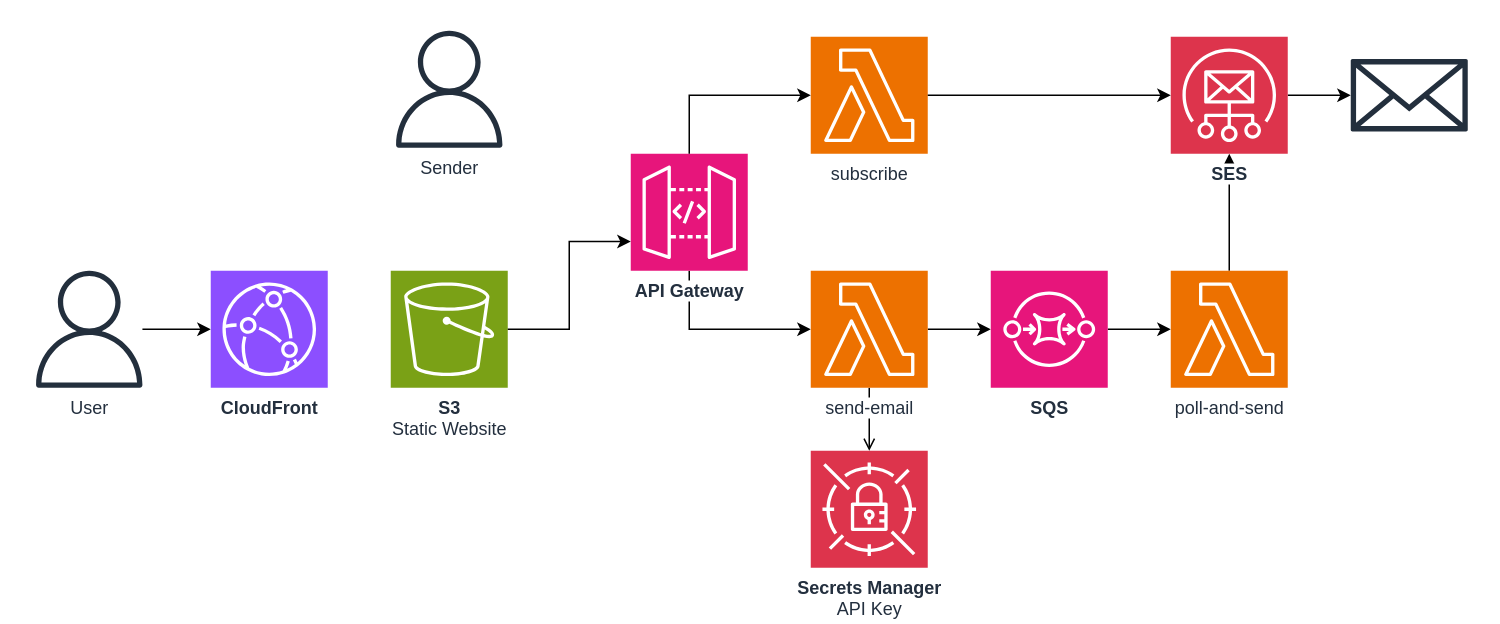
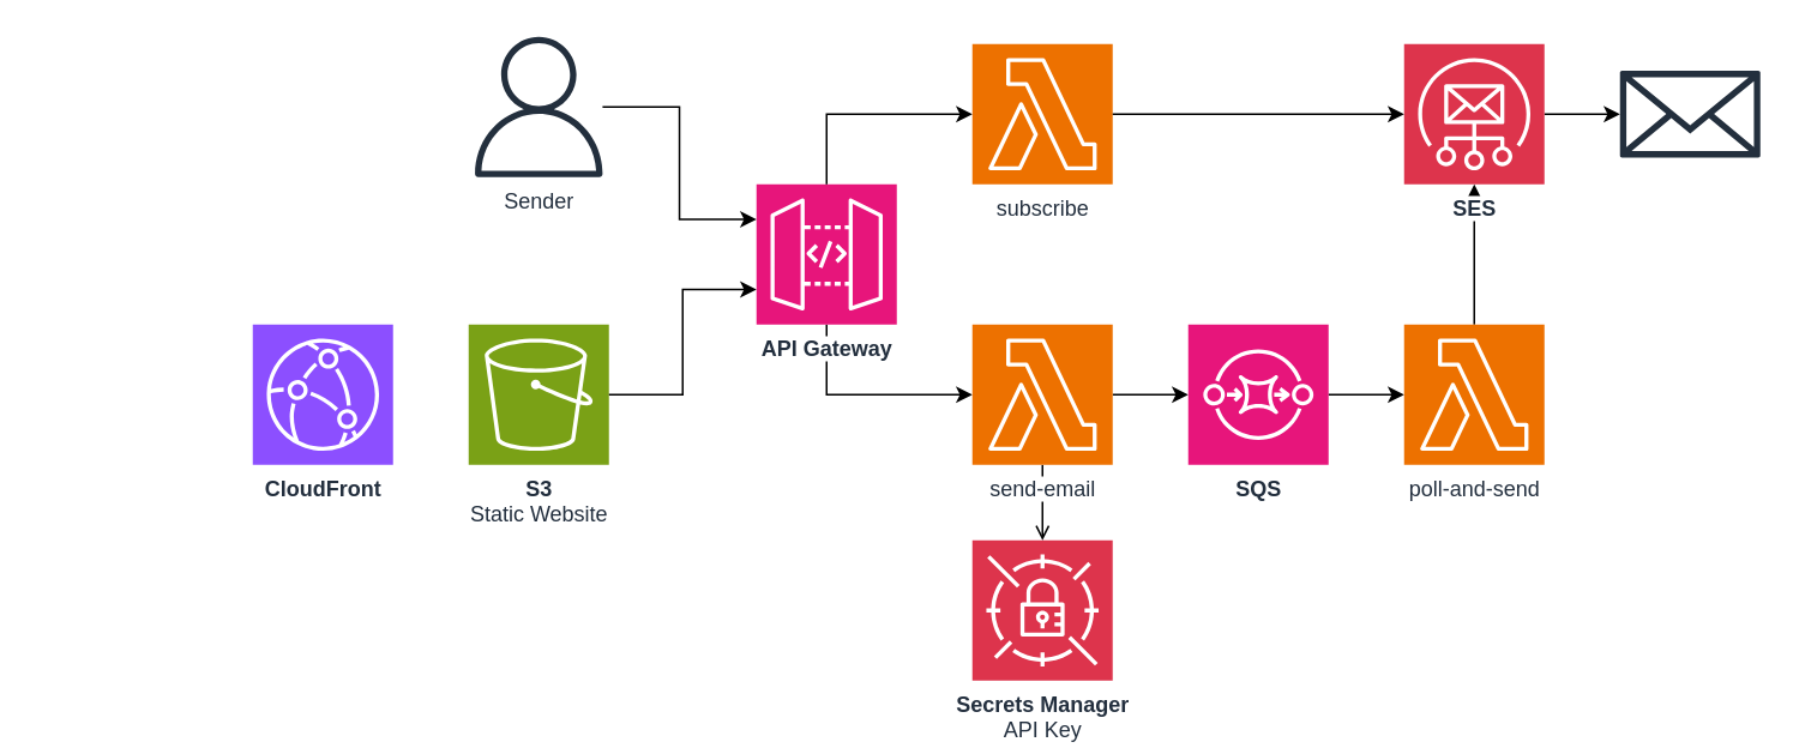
+ <mxCell id="12" style="edgeStyle=orthogonalEdgeStyle;rounded=0;orthogonalLoop=1;jettySize=auto;html=1;entryX=0;entryY=0.25;entryDx=0;entryDy=0;entryPerimeter=0;" edge="1" parent="1" source="11" target="7"><mxGeometry relative="1" as="geometry" /></mxCell>
- <mxCell id="3" value="User" style="sketch=0;outlineConnect=0;fontColor=#232F3E;gradientColor=none;fillColor=#232F3D;strokeColor=none;dashed=0;verticalLabelPosition=bottom;verticalAlign=top;align=center;html=1;fontSize=12;fontStyle=0;aspect=fixed;pointerEvents=1;shape=mxgraph.aws4.user;" vertex="1" parent="1"><mxGeometry x="20" y="180" width="78" height="78" as="geometry" /></mxCell>
- <mxCell id="2" value="" style="edgeStyle=orthogonalEdgeStyle;rounded=0;orthogonalLoop=1;jettySize=auto;html=1;" edge="1" parent="1" source="3" target="8"><mxGeometry relative="1" as="geometry" /></mxCell>
